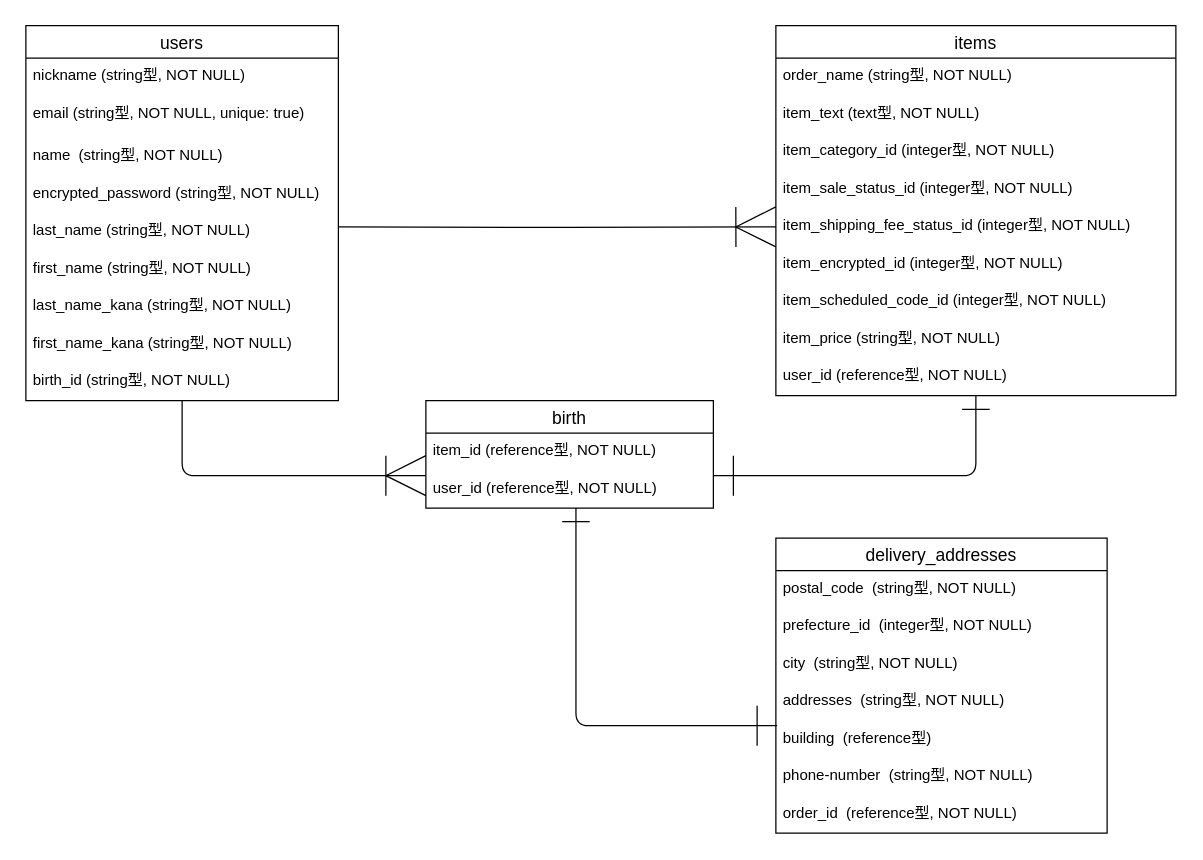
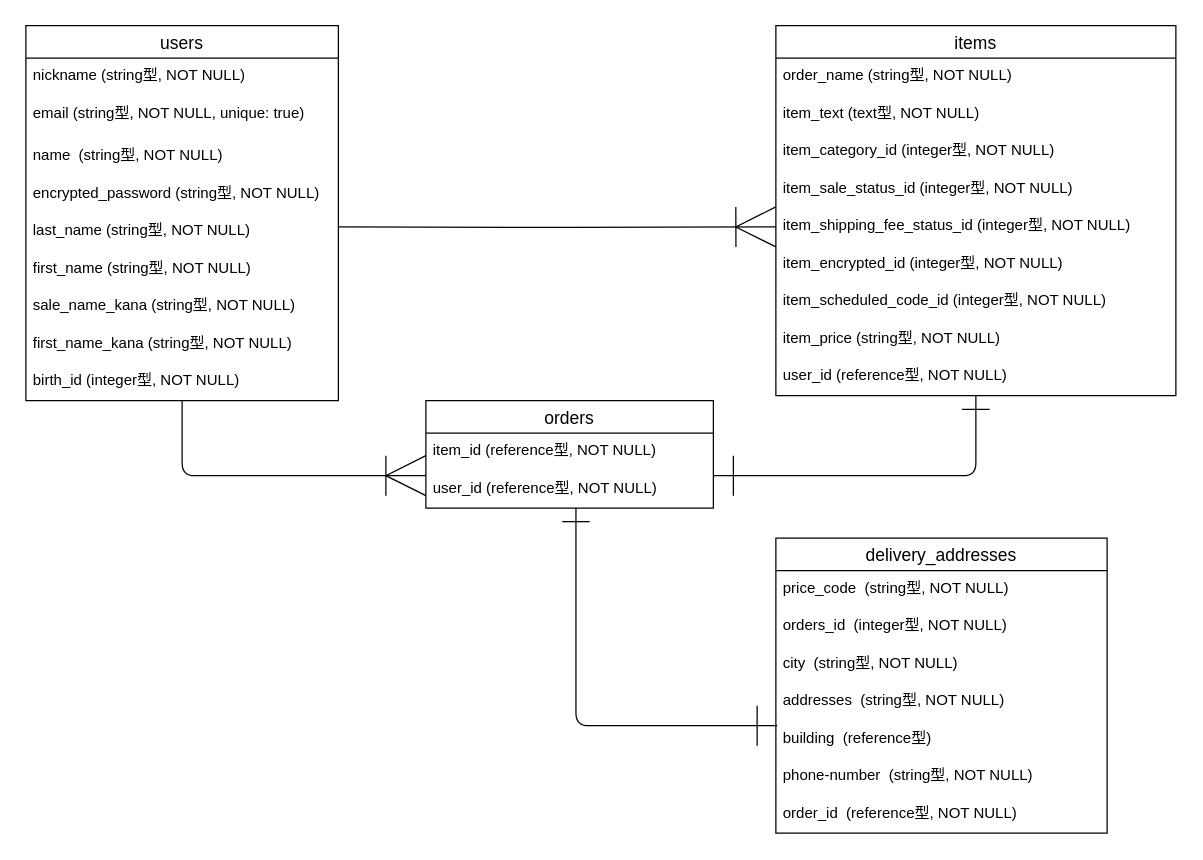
- <mxCell id="9" value="last_name_kana (string型, NOT NULL)" style="text;strokeColor=none;fillColor=none;spacingLeft=4;spacingRight=4;overflow=hidden;rotatable=0;points=[[0,0.5],[1,0.5]];portConstraint=eastwest;fontSize=12;" parent="2" vertex="1"><mxGeometry y="210" width="250" height="30" as="geometry" /></mxCell>
+ <mxCell id="9" value="sale_name_kana (string型, NOT NULL)" style="text;strokeColor=none;fillColor=none;spacingLeft=4;spacingRight=4;overflow=hidden;rotatable=0;points=[[0,0.5],[1,0.5]];portConstraint=eastwest;fontSize=12;" parent="2" vertex="1"><mxGeometry y="210" width="250" height="30" as="geometry" /></mxCell>
- <mxCell id="11" value="birth_id (string型, NOT NULL)" style="text;strokeColor=none;fillColor=none;spacingLeft=4;spacingRight=4;overflow=hidden;rotatable=0;points=[[0,0.5],[1,0.5]];portConstraint=eastwest;fontSize=12;" parent="2" vertex="1"><mxGeometry y="270" width="250" height="30" as="geometry" /></mxCell>
+ <mxCell id="11" value="birth_id (integer型, NOT NULL)" style="text;strokeColor=none;fillColor=none;spacingLeft=4;spacingRight=4;overflow=hidden;rotatable=0;points=[[0,0.5],[1,0.5]];portConstraint=eastwest;fontSize=12;" parent="2" vertex="1"><mxGeometry y="270" width="250" height="30" as="geometry" /></mxCell>
- <mxCell id="31" value="birth" style="swimlane;fontStyle=0;childLayout=stackLayout;horizontal=1;startSize=26;horizontalStack=0;resizeParent=1;resizeParentMax=0;resizeLast=0;collapsible=1;marginBottom=0;align=center;fontSize=14;" parent="1" vertex="1"><mxGeometry x="340" y="320" width="230" height="86" as="geometry" /></mxCell>
+ <mxCell id="31" value="orders" style="swimlane;fontStyle=0;childLayout=stackLayout;horizontal=1;startSize=26;horizontalStack=0;resizeParent=1;resizeParentMax=0;resizeLast=0;collapsible=1;marginBottom=0;align=center;fontSize=14;" parent="1" vertex="1"><mxGeometry x="340" y="320" width="230" height="86" as="geometry" /></mxCell>
- <mxCell id="24" value="postal_code  (string型, NOT NULL)" style="text;strokeColor=none;fillColor=none;spacingLeft=4;spacingRight=4;overflow=hidden;rotatable=0;points=[[0,0.5],[1,0.5]];portConstraint=eastwest;fontSize=12;" parent="23" vertex="1"><mxGeometry y="26" width="265" height="30" as="geometry" /></mxCell>
+ <mxCell id="24" value="price_code  (string型, NOT NULL)" style="text;strokeColor=none;fillColor=none;spacingLeft=4;spacingRight=4;overflow=hidden;rotatable=0;points=[[0,0.5],[1,0.5]];portConstraint=eastwest;fontSize=12;" parent="23" vertex="1"><mxGeometry y="26" width="265" height="30" as="geometry" /></mxCell>
- <mxCell id="25" value="prefecture_id  (integer型, NOT NULL)" style="text;strokeColor=none;fillColor=none;spacingLeft=4;spacingRight=4;overflow=hidden;rotatable=0;points=[[0,0.5],[1,0.5]];portConstraint=eastwest;fontSize=12;" parent="23" vertex="1"><mxGeometry y="56" width="265" height="30" as="geometry" /></mxCell>
+ <mxCell id="25" value="orders_id  (integer型, NOT NULL)" style="text;strokeColor=none;fillColor=none;spacingLeft=4;spacingRight=4;overflow=hidden;rotatable=0;points=[[0,0.5],[1,0.5]];portConstraint=eastwest;fontSize=12;" parent="23" vertex="1"><mxGeometry y="56" width="265" height="30" as="geometry" /></mxCell>
